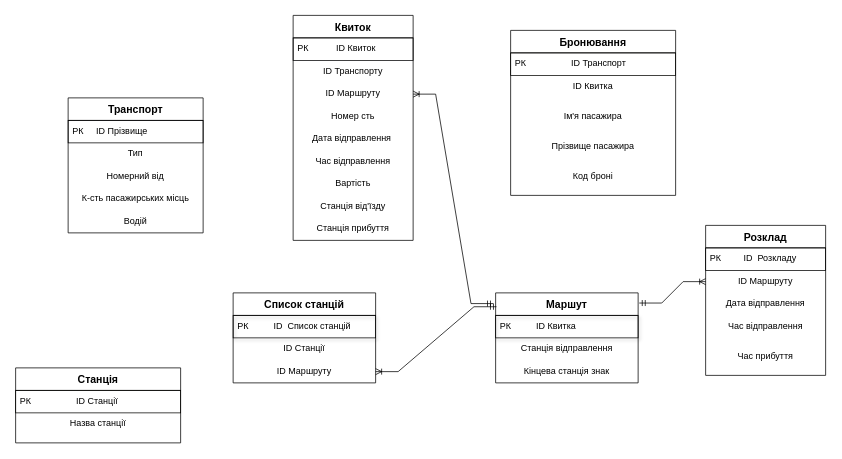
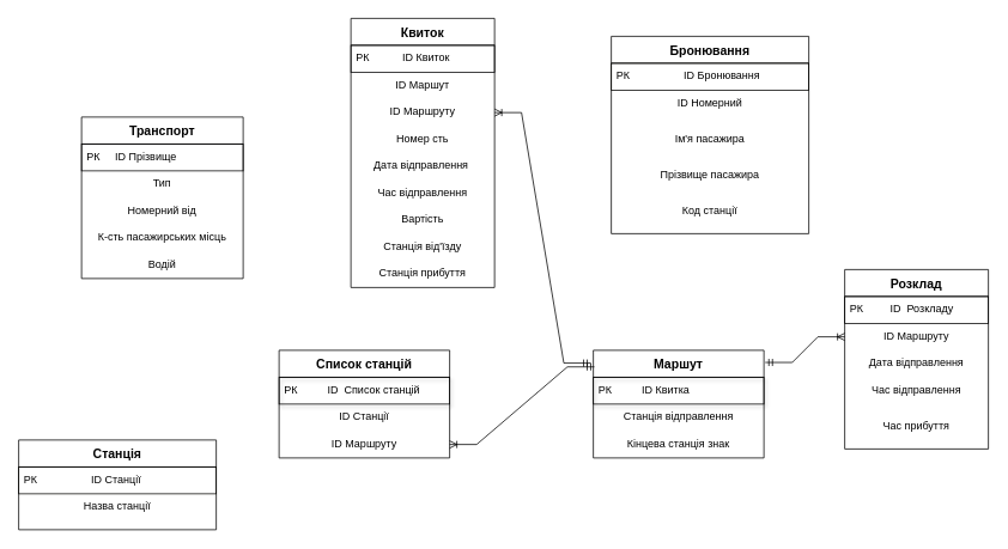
- <mxCell id="38" value="РК                  ID Транспорт" style="text;strokeColor=#050402;fillColor=none;spacingLeft=4;spacingRight=4;overflow=hidden;rotatable=0;points=[[0,0.5],[1,0.5]];portConstraint=eastwest;fontSize=12;" vertex="1" parent="37"><mxGeometry y="30" width="220" height="30" as="geometry" /></mxCell>
+ <mxCell id="38" value="РК                  ID Бронювання" style="text;strokeColor=#050402;fillColor=none;spacingLeft=4;spacingRight=4;overflow=hidden;rotatable=0;points=[[0,0.5],[1,0.5]];portConstraint=eastwest;fontSize=12;" vertex="1" parent="37"><mxGeometry y="30" width="220" height="30" as="geometry" /></mxCell>
- <mxCell id="4" value="ID Транспорту" style="text;strokeColor=none;fillColor=none;spacingLeft=4;spacingRight=4;overflow=hidden;rotatable=0;points=[[0,0.5],[1,0.5]];portConstraint=eastwest;fontSize=12;align=center;" vertex="1" parent="2"><mxGeometry y="60" width="160" height="30" as="geometry" /></mxCell>
+ <mxCell id="4" value="ID Маршут" style="text;strokeColor=none;fillColor=none;spacingLeft=4;spacingRight=4;overflow=hidden;rotatable=0;points=[[0,0.5],[1,0.5]];portConstraint=eastwest;fontSize=12;align=center;" vertex="1" parent="2"><mxGeometry y="60" width="160" height="30" as="geometry" /></mxCell>
- <mxCell id="39" value="ID Квитка" style="text;strokeColor=none;fillColor=none;spacingLeft=4;spacingRight=4;overflow=hidden;rotatable=0;points=[[0,0.5],[1,0.5]];portConstraint=eastwest;fontSize=12;align=center;" vertex="1" parent="37"><mxGeometry y="60" width="220" height="40" as="geometry" /></mxCell>
+ <mxCell id="39" value="ID Номерний" style="text;strokeColor=none;fillColor=none;spacingLeft=4;spacingRight=4;overflow=hidden;rotatable=0;points=[[0,0.5],[1,0.5]];portConstraint=eastwest;fontSize=12;align=center;" vertex="1" parent="37"><mxGeometry y="60" width="220" height="40" as="geometry" /></mxCell>
- <mxCell id="42" value="Код броні" style="text;strokeColor=none;fillColor=none;spacingLeft=4;spacingRight=4;overflow=hidden;rotatable=0;points=[[0,0.5],[1,0.5]];portConstraint=eastwest;fontSize=12;align=center;" vertex="1" parent="37"><mxGeometry y="180" width="220" height="40" as="geometry" /></mxCell>
+ <mxCell id="42" value="Код станції" style="text;strokeColor=none;fillColor=none;spacingLeft=4;spacingRight=4;overflow=hidden;rotatable=0;points=[[0,0.5],[1,0.5]];portConstraint=eastwest;fontSize=12;align=center;" vertex="1" parent="37"><mxGeometry y="180" width="220" height="40" as="geometry" /></mxCell>
